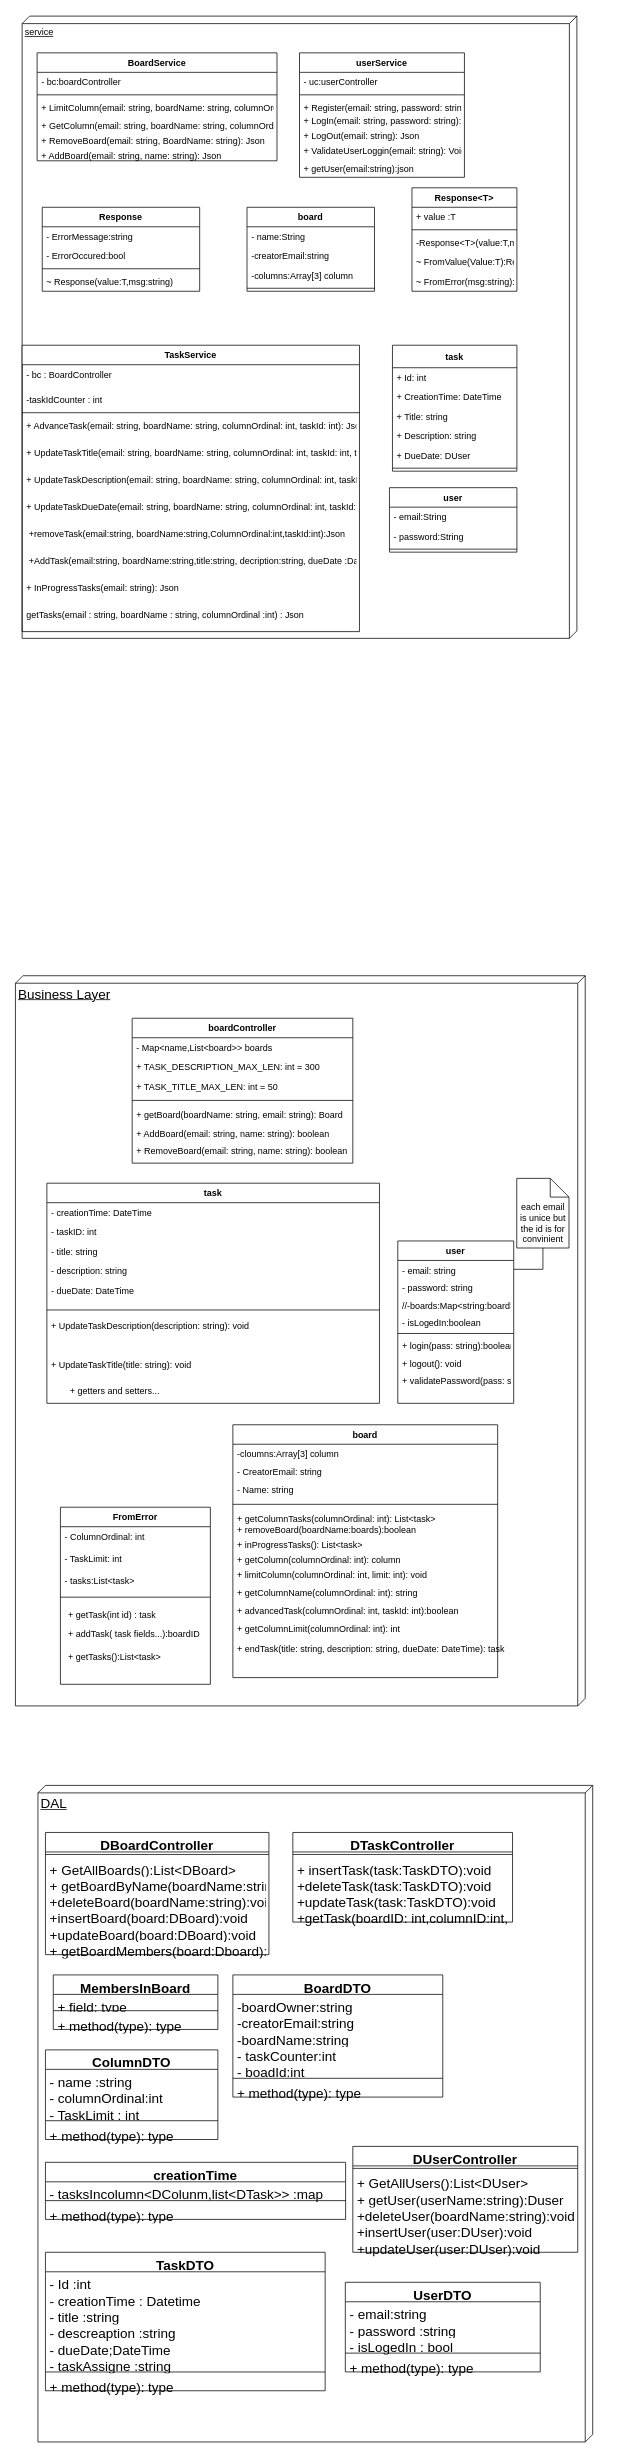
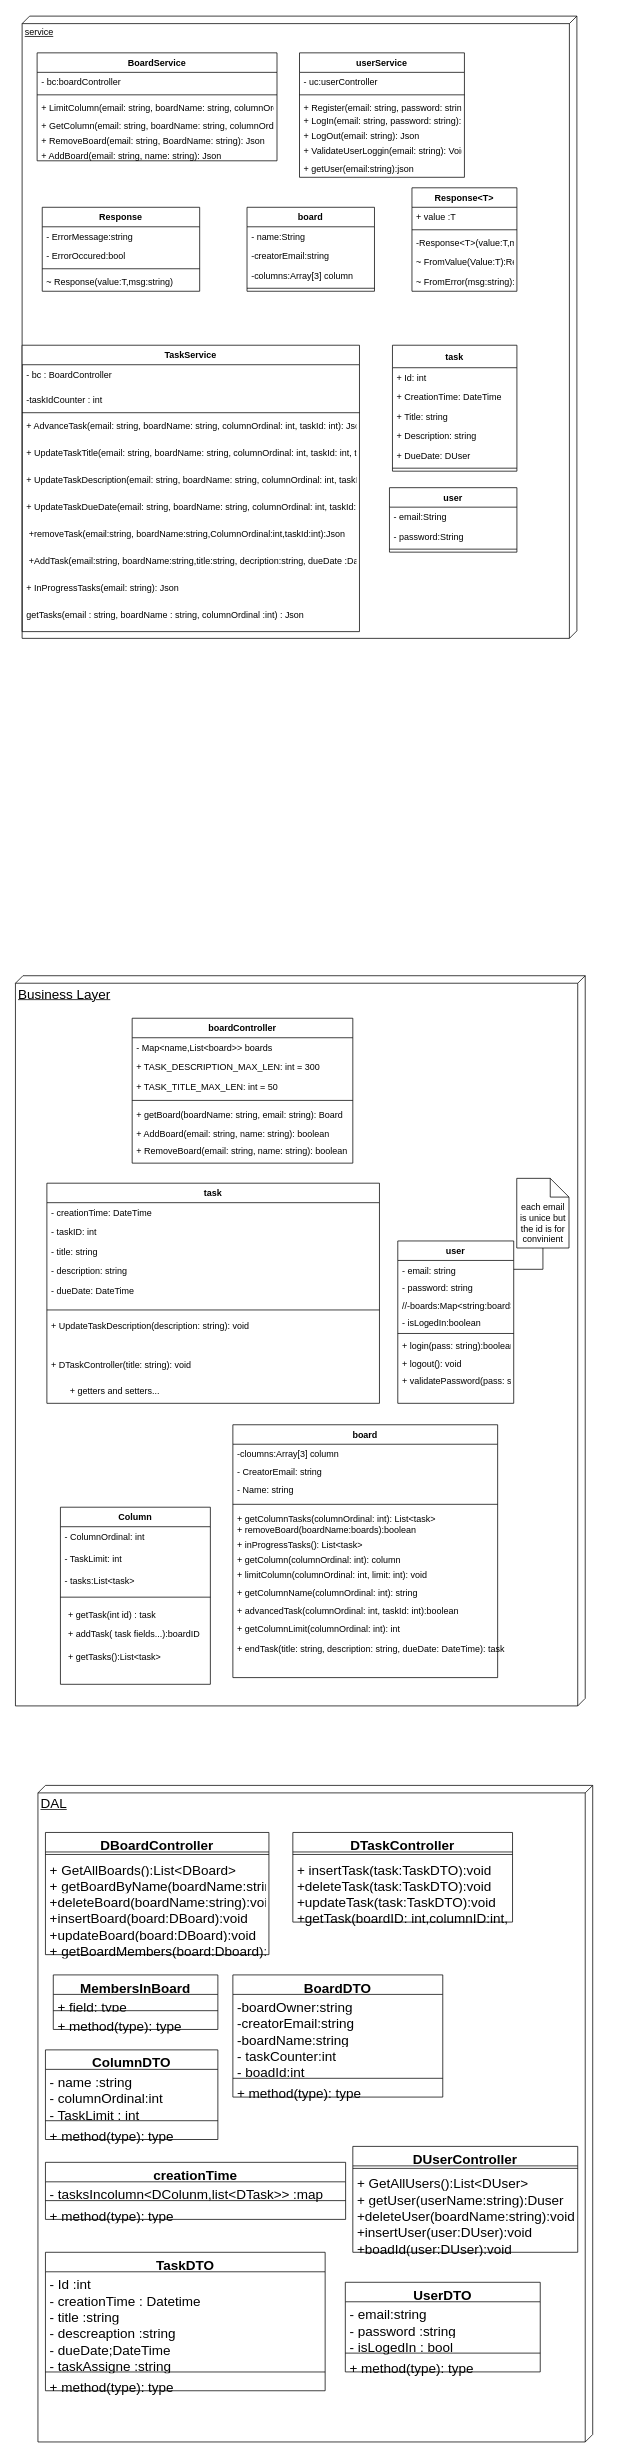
- <mxCell id="100" value="+ UpdateTaskTitle(title: string): void&#10;" style="text;align=left;verticalAlign=top;spacingLeft=4;spacingRight=4;overflow=hidden;rotatable=0;points=[[0,0.5],[1,0.5]];portConstraint=eastwest;" parent="1" vertex="1"><mxGeometry x="62.035" y="1805.459" width="341.25" height="20.071" as="geometry" /></mxCell>
+ <mxCell id="100" value="+ DTaskController(title: string): void&#10;" style="text;align=left;verticalAlign=top;spacingLeft=4;spacingRight=4;overflow=hidden;rotatable=0;points=[[0,0.5],[1,0.5]];portConstraint=eastwest;" parent="1" vertex="1"><mxGeometry x="62.035" y="1805.459" width="341.25" height="20.071" as="geometry" /></mxCell>
- <mxCell id="66" value="FromError" style="swimlane;fontStyle=1;align=center;verticalAlign=top;childLayout=stackLayout;horizontal=1;startSize=26;horizontalStack=0;resizeParent=1;resizeLast=0;collapsible=1;marginBottom=0;rounded=0;shadow=0;strokeWidth=1;" parent="1" vertex="1"><mxGeometry x="80.11" y="2008.945" width="200.001" height="236.215" as="geometry"><mxRectangle x="230" y="140" width="160" height="26" as="alternateBounds" /></mxGeometry></mxCell>
+ <mxCell id="66" value="Column" style="swimlane;fontStyle=1;align=center;verticalAlign=top;childLayout=stackLayout;horizontal=1;startSize=26;horizontalStack=0;resizeParent=1;resizeLast=0;collapsible=1;marginBottom=0;rounded=0;shadow=0;strokeWidth=1;" parent="1" vertex="1"><mxGeometry x="80.11" y="2008.945" width="200.001" height="236.215" as="geometry"><mxRectangle x="230" y="140" width="160" height="26" as="alternateBounds" /></mxGeometry></mxCell>
- <mxCell id="141" value="+updateUser(user:DUser):void" style="text;strokeColor=none;fillColor=none;align=left;verticalAlign=top;spacingLeft=4;spacingRight=4;overflow=hidden;rotatable=0;points=[[0,0.5],[1,0.5]];portConstraint=eastwest;fontSize=18;" vertex="1" parent="135"><mxGeometry y="119.545" width="300" height="21.716" as="geometry" /></mxCell>
+ <mxCell id="141" value="+boadId(user:DUser):void" style="text;strokeColor=none;fillColor=none;align=left;verticalAlign=top;spacingLeft=4;spacingRight=4;overflow=hidden;rotatable=0;points=[[0,0.5],[1,0.5]];portConstraint=eastwest;fontSize=18;" vertex="1" parent="135"><mxGeometry y="119.545" width="300" height="21.716" as="geometry" /></mxCell>
